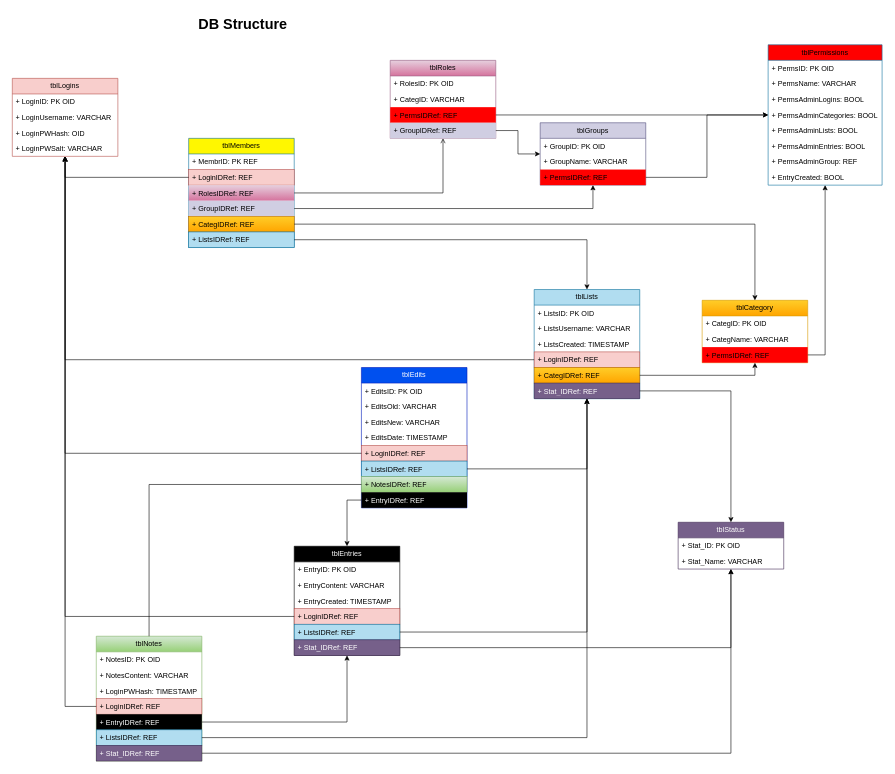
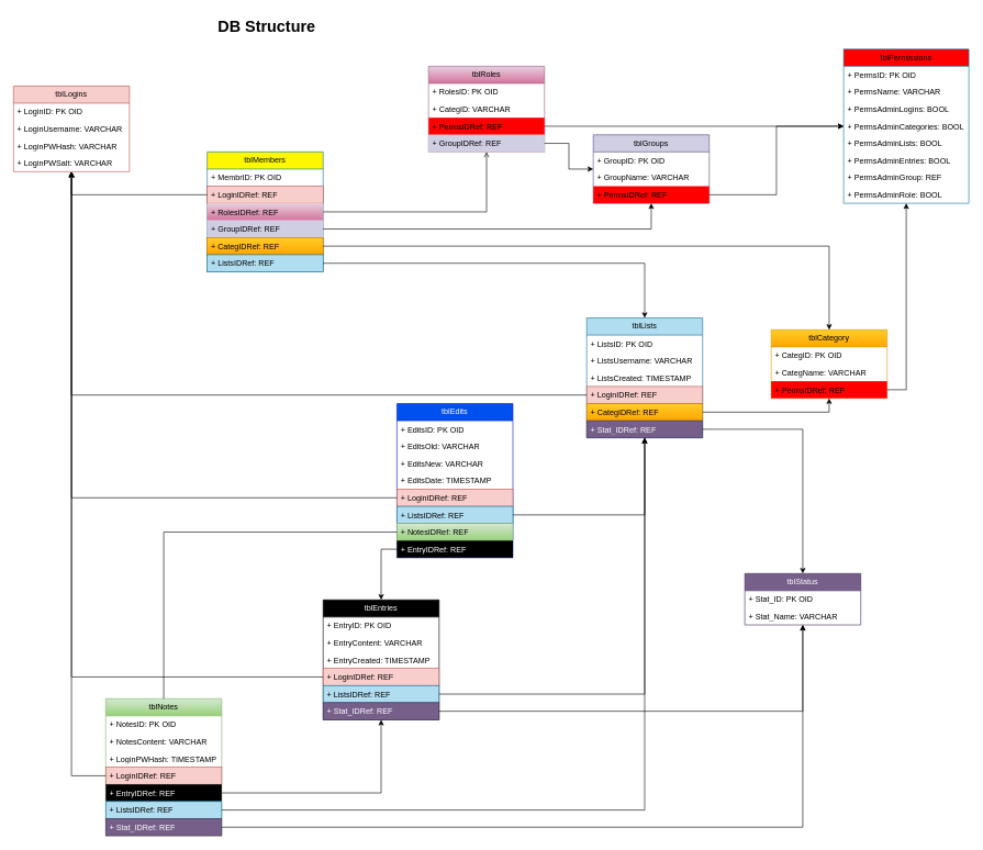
- <mxCell id="6" value="+ LoginPWHash: OID" style="text;strokeColor=none;fillColor=none;align=left;verticalAlign=top;spacingLeft=4;spacingRight=4;overflow=hidden;rotatable=0;points=[[0,0.5],[1,0.5]];portConstraint=eastwest;whiteSpace=wrap;html=1;" vertex="1" parent="3"><mxGeometry y="78" width="176" height="26" as="geometry" /></mxCell>
+ <mxCell id="6" value="+ LoginPWHash: VARCHAR" style="text;strokeColor=none;fillColor=none;align=left;verticalAlign=top;spacingLeft=4;spacingRight=4;overflow=hidden;rotatable=0;points=[[0,0.5],[1,0.5]];portConstraint=eastwest;whiteSpace=wrap;html=1;" vertex="1" parent="3"><mxGeometry y="78" width="176" height="26" as="geometry" /></mxCell>
- <mxCell id="48" value="+ MembrID: PK REF" style="text;strokeColor=none;fillColor=none;align=left;verticalAlign=top;spacingLeft=4;spacingRight=4;overflow=hidden;rotatable=0;points=[[0,0.5],[1,0.5]];portConstraint=eastwest;whiteSpace=wrap;html=1;" vertex="1" parent="47"><mxGeometry y="26" width="176" height="26" as="geometry" /></mxCell>
+ <mxCell id="48" value="+ MembrID: PK OID" style="text;strokeColor=none;fillColor=none;align=left;verticalAlign=top;spacingLeft=4;spacingRight=4;overflow=hidden;rotatable=0;points=[[0,0.5],[1,0.5]];portConstraint=eastwest;whiteSpace=wrap;html=1;" vertex="1" parent="47"><mxGeometry y="26" width="176" height="26" as="geometry" /></mxCell>
- <mxCell id="46" value="+ EntryCreated: BOOL" style="text;strokeColor=none;fillColor=none;align=left;verticalAlign=top;spacingLeft=4;spacingRight=4;overflow=hidden;rotatable=0;points=[[0,0.5],[1,0.5]];portConstraint=eastwest;whiteSpace=wrap;html=1;" vertex="1" parent="38"><mxGeometry y="208" width="190" height="26" as="geometry" /></mxCell>
+ <mxCell id="46" value="+ PermsAdminRole: BOOL" style="text;strokeColor=none;fillColor=none;align=left;verticalAlign=top;spacingLeft=4;spacingRight=4;overflow=hidden;rotatable=0;points=[[0,0.5],[1,0.5]];portConstraint=eastwest;whiteSpace=wrap;html=1;" vertex="1" parent="38"><mxGeometry y="208" width="190" height="26" as="geometry" /></mxCell>
